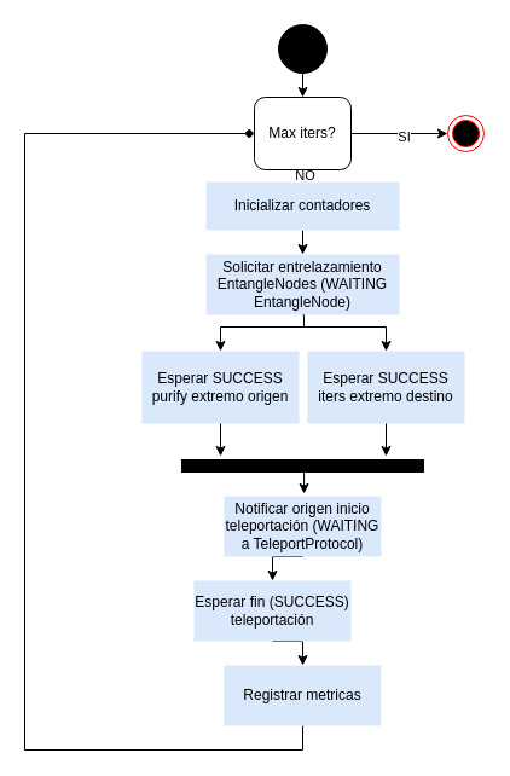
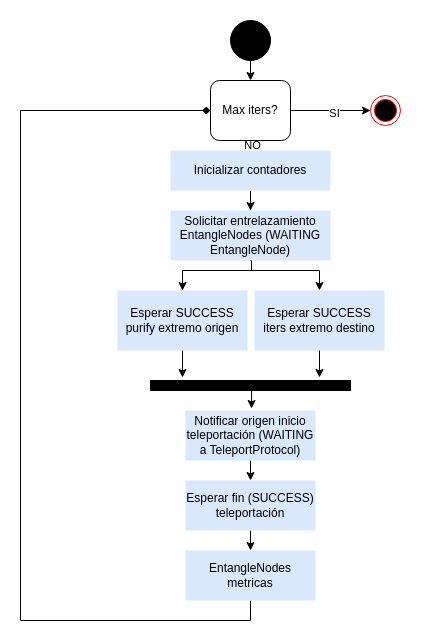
- <mxCell id="23" value="Esperar fin (SUCCESS) teleportación" style="rounded=0;whiteSpace=wrap;html=1;fillColor=#dae8fc;strokeColor=none;" parent="1" vertex="1"><mxGeometry x="160" y="480" width="130" height="50" as="geometry" /></mxCell>
+ <mxCell id="23" value="Esperar fin (SUCCESS) teleportación" style="rounded=0;whiteSpace=wrap;html=1;fillColor=#dae8fc;strokeColor=none;" parent="1" vertex="1"><mxGeometry x="185" y="480" width="130" height="50" as="geometry" /></mxCell>
- <mxCell id="19" value="Registrar metricas" style="rounded=0;whiteSpace=wrap;html=1;fillColor=#dae8fc;strokeColor=none;" parent="1" vertex="1"><mxGeometry x="185" y="550" width="130" height="50" as="geometry" /></mxCell>
+ <mxCell id="19" value="EntangleNodes metricas" style="rounded=0;whiteSpace=wrap;html=1;fillColor=#dae8fc;strokeColor=none;" parent="1" vertex="1"><mxGeometry x="185" y="550" width="130" height="50" as="geometry" /></mxCell>
